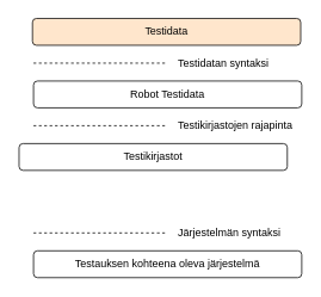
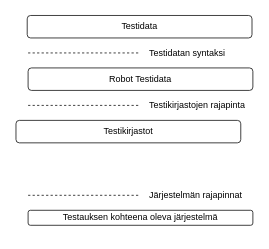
- <mxCell id="4" value="Testidata" style="rounded=1;whiteSpace=wrap;html=1;fillColor=#ffe6cc;" vertex="1" parent="1"><mxGeometry x="35.82" y="20" width="300" height="30" as="geometry" /></mxCell>
+ <mxCell id="4" value="Testidata" style="rounded=1;whiteSpace=wrap;html=1;" vertex="1" parent="1"><mxGeometry x="35.82" y="20" width="300" height="30" as="geometry" /></mxCell>
- <mxCell id="8" value="Järjestelmän syntaksi" style="text;html=1;strokeColor=none;fillColor=none;align=left;verticalAlign=middle;whiteSpace=wrap;rounded=0;" vertex="1" parent="1"><mxGeometry x="197" y="250" width="140" height="20" as="geometry" /></mxCell>
+ <mxCell id="8" value="Järjestelmän rajapinnat" style="text;html=1;strokeColor=none;fillColor=none;align=left;verticalAlign=middle;whiteSpace=wrap;rounded=0;" vertex="1" parent="1"><mxGeometry x="197" y="250" width="140" height="20" as="geometry" /></mxCell>
- <mxCell id="2" value="Testauksen kohteena oleva järjestelmä" style="rounded=1;whiteSpace=wrap;html=1;" parent="1" vertex="1"><mxGeometry x="37" y="280" width="300" height="30" as="geometry" /></mxCell>
+ <mxCell id="2" value="Testauksen kohteena oleva järjestelmä" style="rounded=1;whiteSpace=wrap;html=1;" parent="1" vertex="1"><mxGeometry x="37" y="280" width="300" height="20" as="geometry" /></mxCell>
